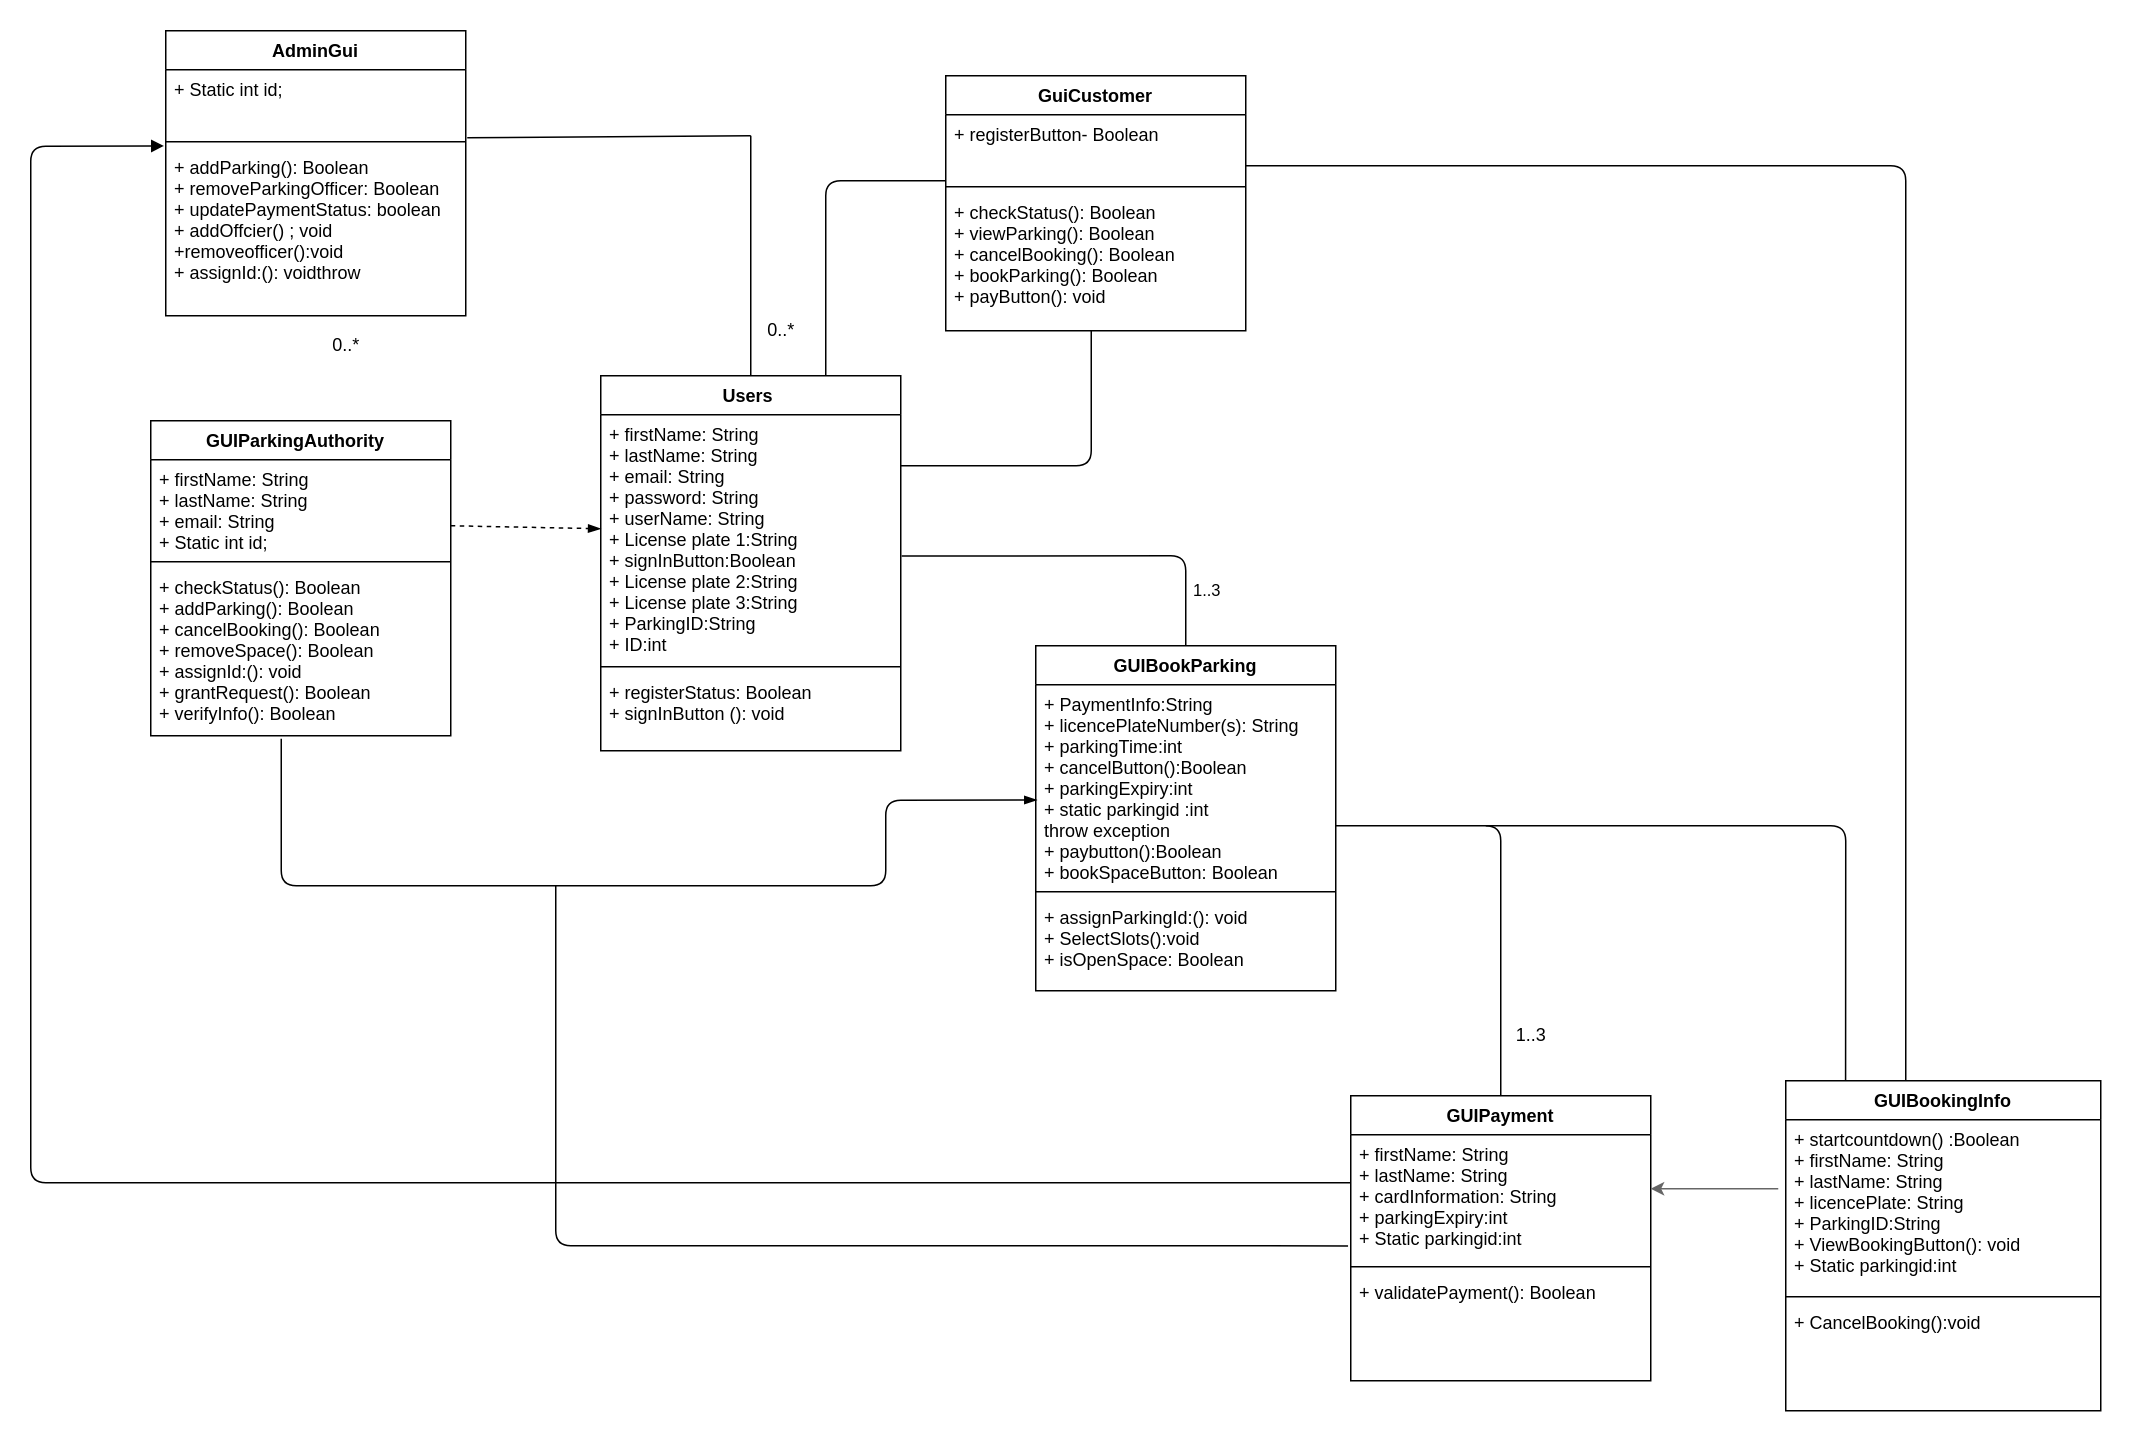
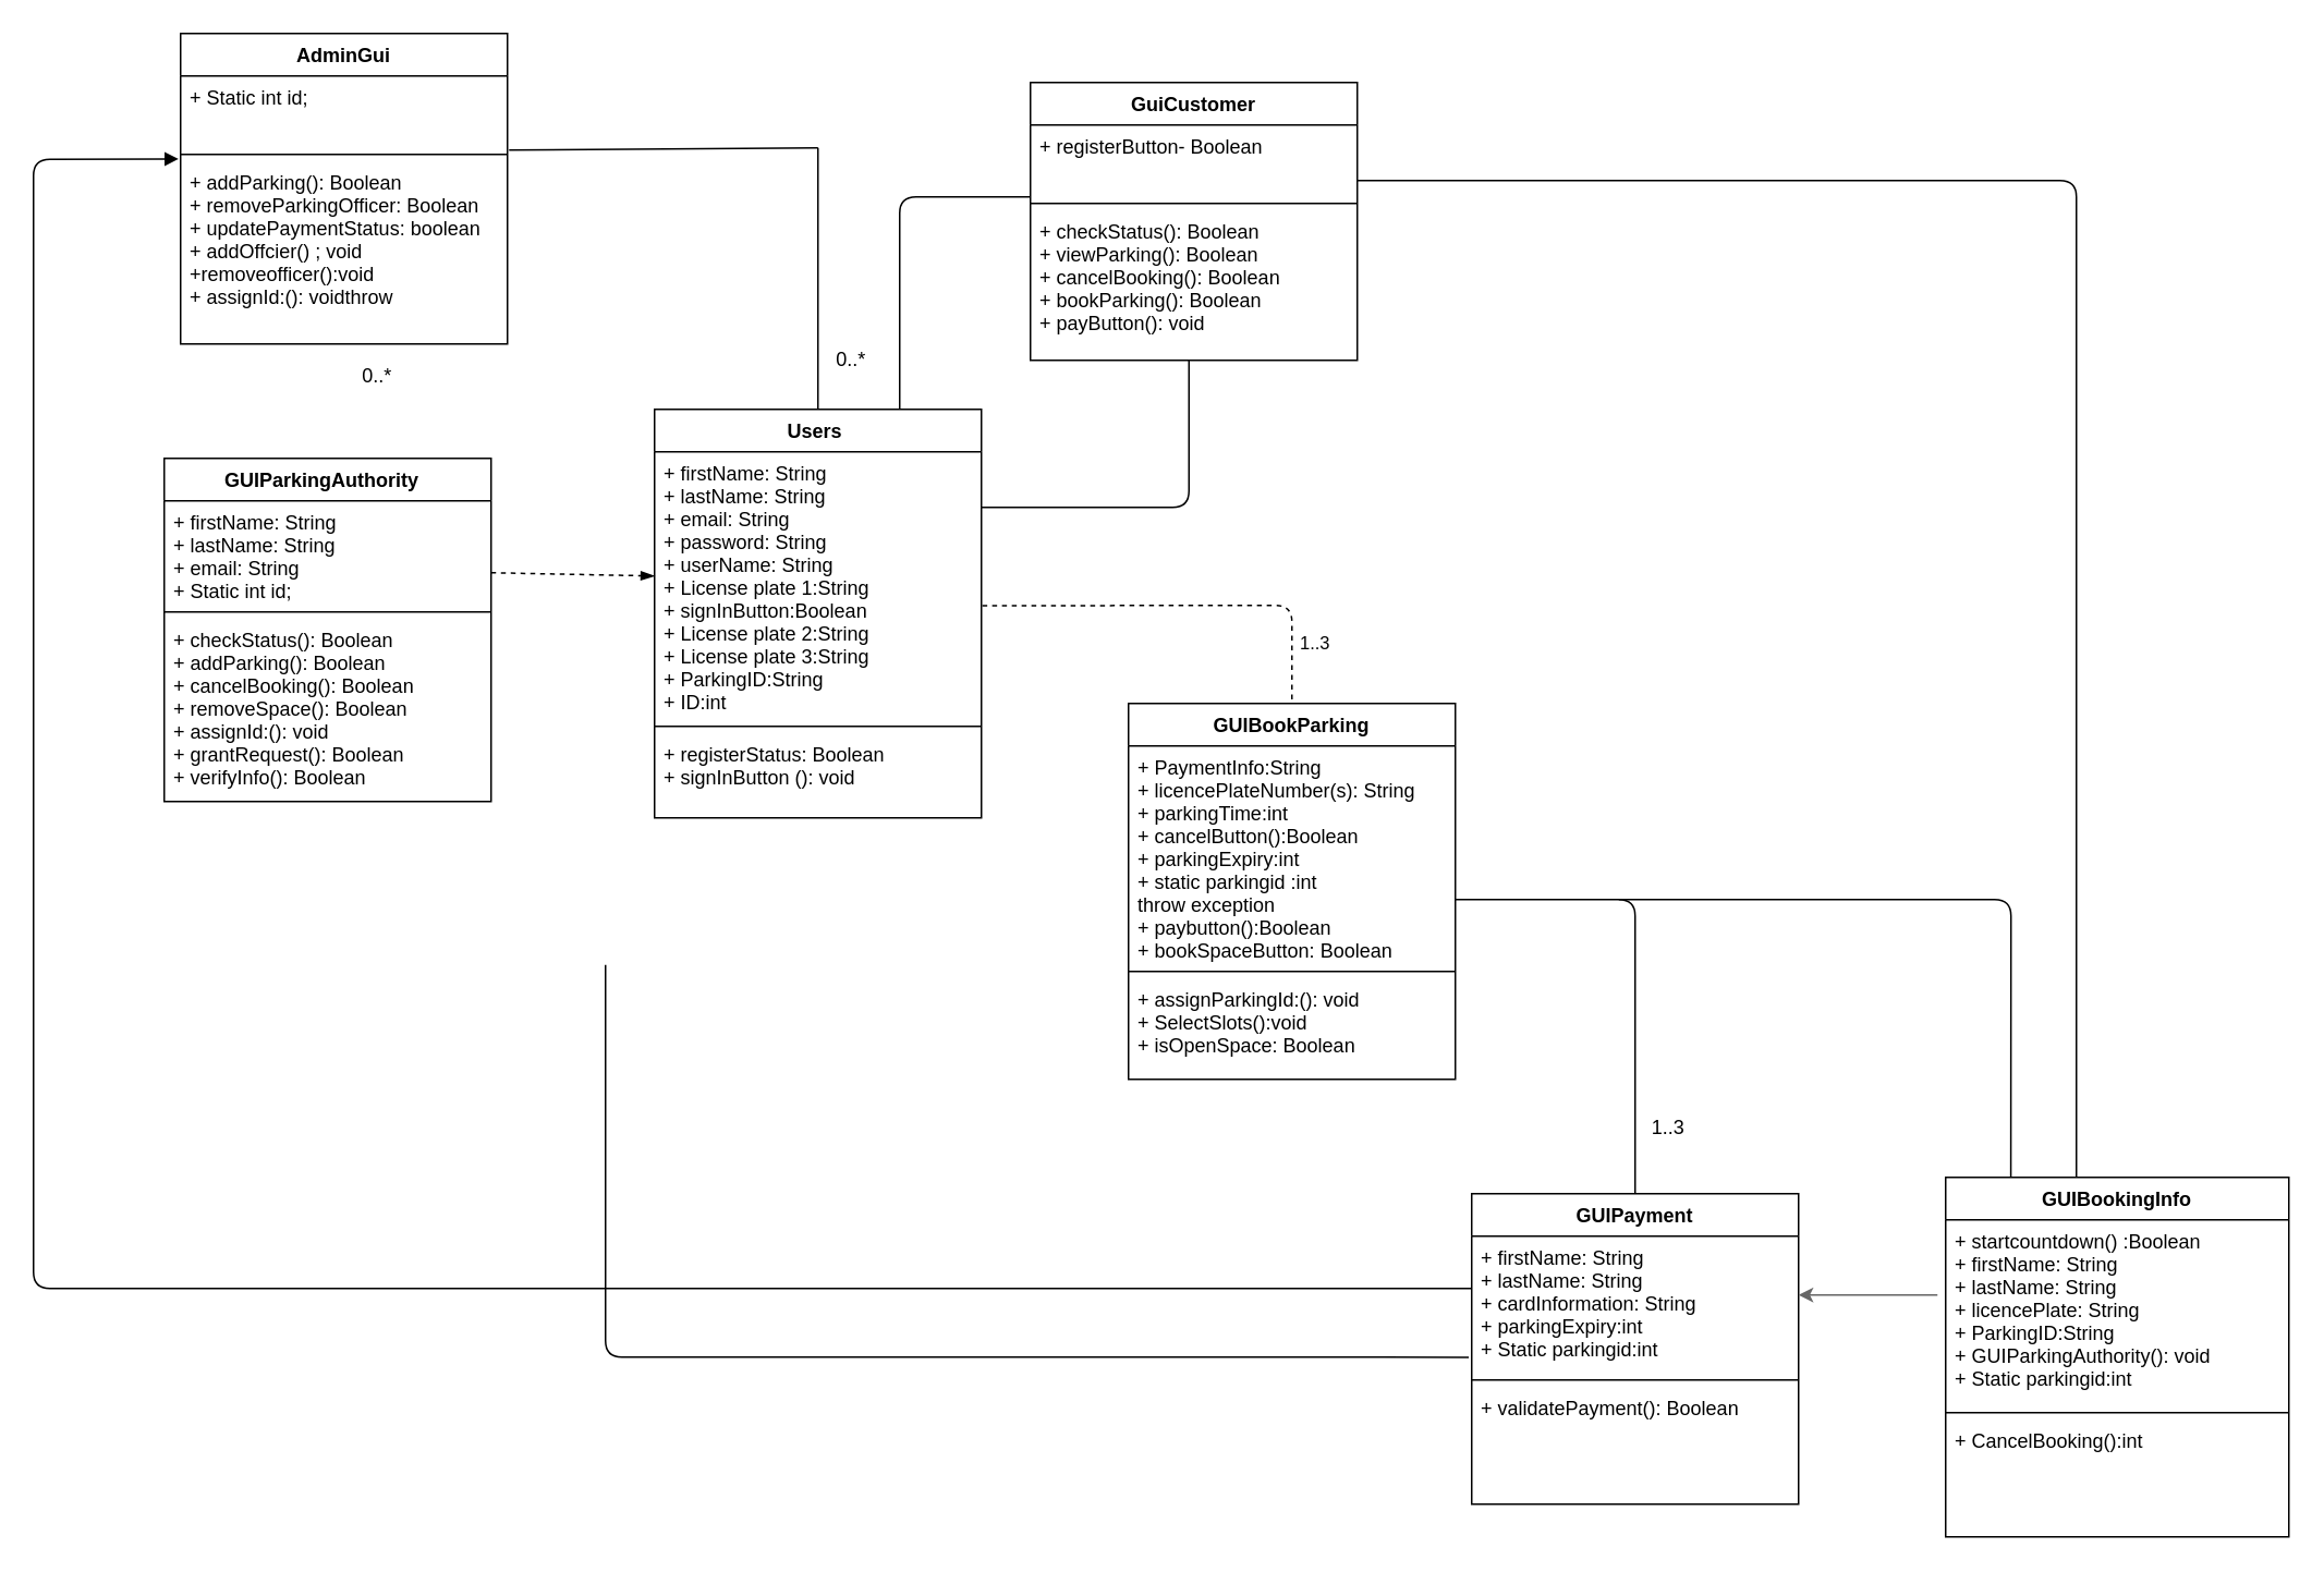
- <mxCell id="29" value="" style="endArrow=none;endFill=0;html=1;entryX=0.5;entryY=0;entryDx=0;entryDy=0;exitX=1.003;exitY=0.574;exitDx=0;exitDy=0;exitPerimeter=0;" parent="1" source="3" target="10" edge="1"><mxGeometry width="160" relative="1" as="geometry"><mxPoint x="740" y="350" as="sourcePoint" /><mxPoint x="880" y="380" as="targetPoint" /><Array as="points"><mxPoint x="790" y="370" /></Array></mxGeometry></mxCell>
+ <mxCell id="29" value="" style="endArrow=none;endFill=0;html=1;entryX=0.5;entryY=0;entryDx=0;entryDy=0;exitX=1.003;exitY=0.574;exitDx=0;exitDy=0;exitPerimeter=0;dashed=1;" parent="1" source="3" target="10" edge="1"><mxGeometry width="160" relative="1" as="geometry"><mxPoint x="740" y="350" as="sourcePoint" /><mxPoint x="880" y="380" as="targetPoint" /><Array as="points"><mxPoint x="790" y="370" /></Array></mxGeometry></mxCell>
- <mxCell id="31" value="" style="endArrow=none;html=1;exitX=0.004;exitY=0.573;exitDx=0;exitDy=0;exitPerimeter=0;startArrow=blockThin;startFill=1;entryX=0.435;entryY=1.018;entryDx=0;entryDy=0;entryPerimeter=0;" parent="1" source="11" target="9" edge="1"><mxGeometry width="50" height="50" relative="1" as="geometry"><mxPoint x="510" y="620" as="sourcePoint" /><mxPoint x="309" y="588" as="targetPoint" /><Array as="points"><mxPoint x="590" y="533" /><mxPoint x="590" y="590" /><mxPoint x="187" y="590" /></Array></mxGeometry></mxCell>
- <mxCell id="39" value="+ startcountdown() :Boolean&#10;+ firstName: String&#10;+ lastName: String &#10;+ licencePlate: String&#10;+ ParkingID:String&#10;+ ViewBookingButton(): void&#10;+ Static parkingid:int&#10;&#10; &#10;&#10;&#10;" style="text;strokeColor=none;fillColor=none;align=left;verticalAlign=top;spacingLeft=4;spacingRight=4;overflow=hidden;rotatable=0;points=[[0,0.5],[1,0.5]];portConstraint=eastwest;" parent="38" vertex="1"><mxGeometry y="26" width="210" height="114" as="geometry" /></mxCell>
+ <mxCell id="39" value="+ startcountdown() :Boolean&#10;+ firstName: String&#10;+ lastName: String &#10;+ licencePlate: String&#10;+ ParkingID:String&#10;+ GUIParkingAuthority(): void&#10;+ Static parkingid:int&#10;&#10; &#10;&#10;&#10;" style="text;strokeColor=none;fillColor=none;align=left;verticalAlign=top;spacingLeft=4;spacingRight=4;overflow=hidden;rotatable=0;points=[[0,0.5],[1,0.5]];portConstraint=eastwest;" parent="38" vertex="1"><mxGeometry y="26" width="210" height="114" as="geometry" /></mxCell>
- <mxCell id="41" value="+ CancelBooking():void" style="text;strokeColor=none;fillColor=none;align=left;verticalAlign=top;spacingLeft=4;spacingRight=4;overflow=hidden;rotatable=0;points=[[0,0.5],[1,0.5]];portConstraint=eastwest;" parent="38" vertex="1"><mxGeometry y="148" width="210" height="72" as="geometry" /></mxCell>
+ <mxCell id="41" value="+ CancelBooking():int" style="text;strokeColor=none;fillColor=none;align=left;verticalAlign=top;spacingLeft=4;spacingRight=4;overflow=hidden;rotatable=0;points=[[0,0.5],[1,0.5]];portConstraint=eastwest;" parent="38" vertex="1"><mxGeometry y="148" width="210" height="72" as="geometry" /></mxCell>
